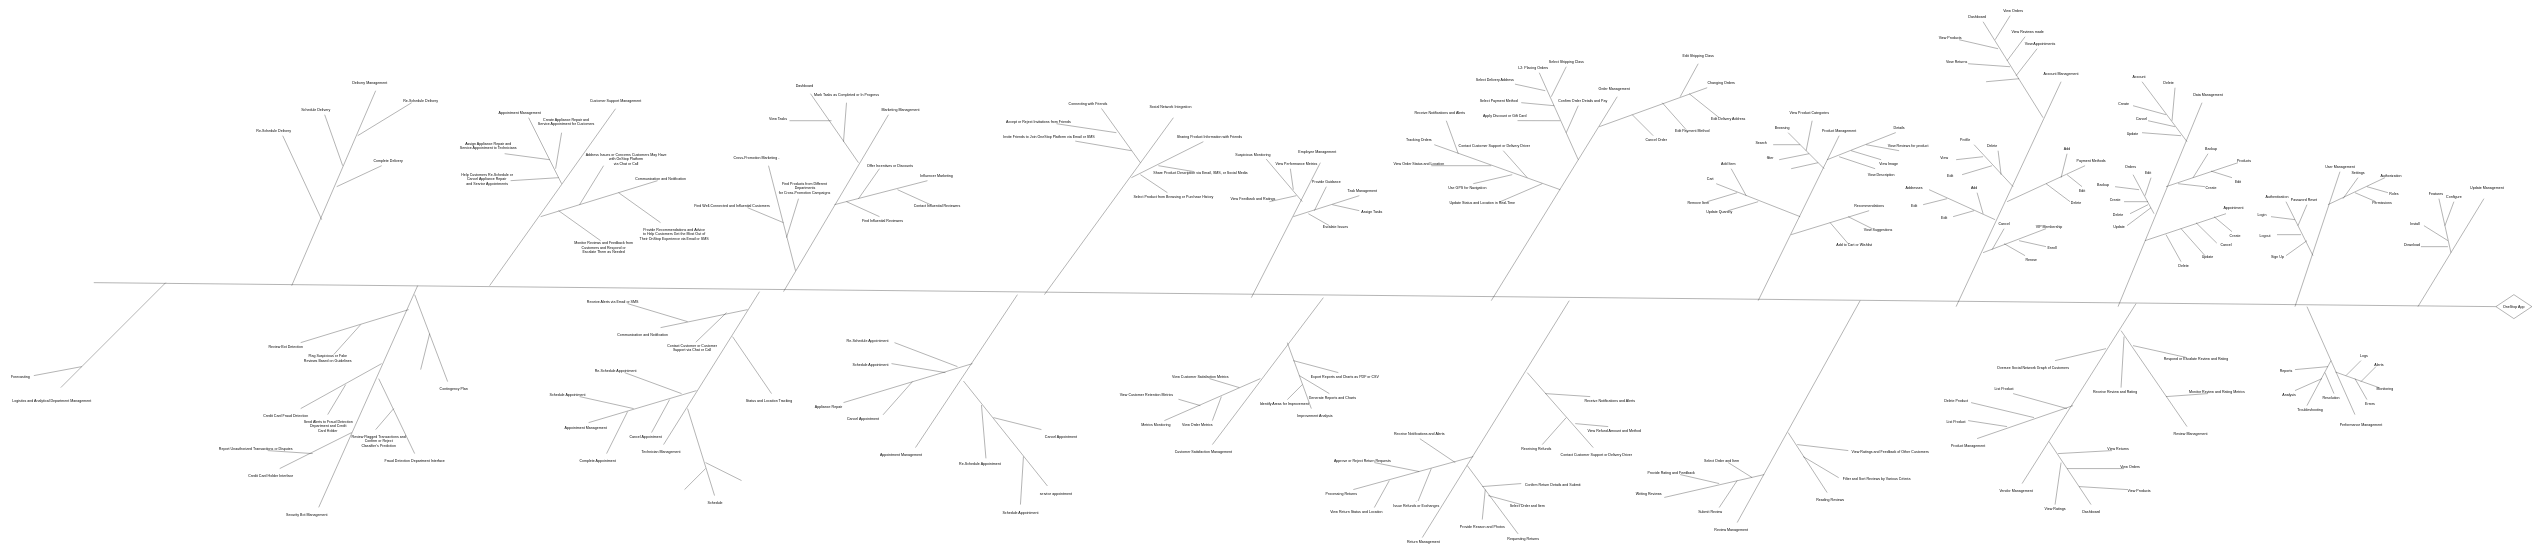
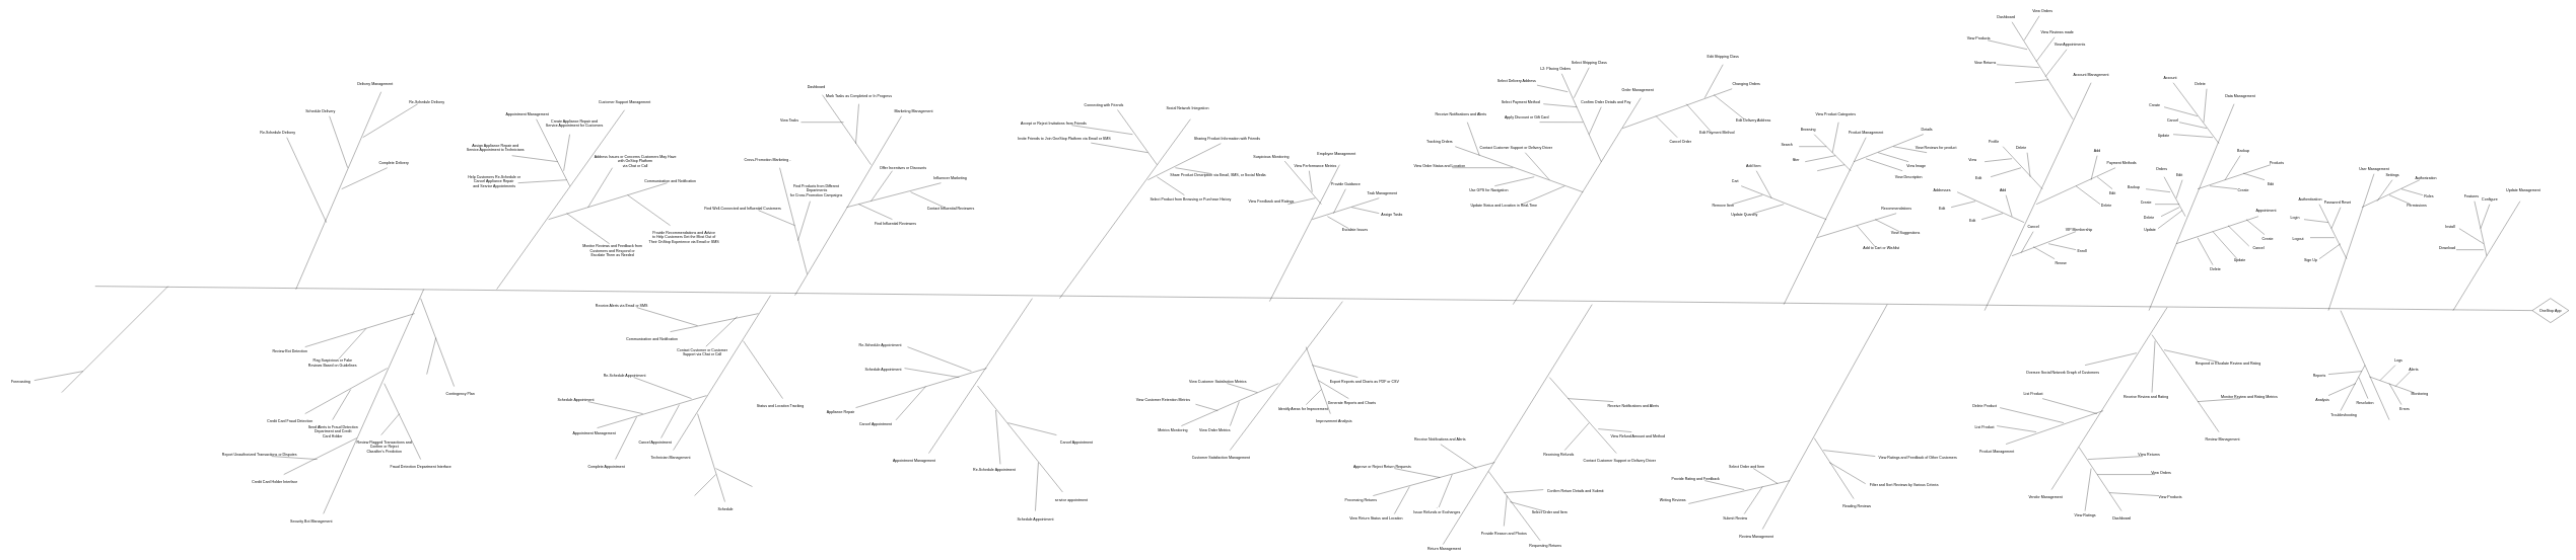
- <mxCell id="417" value="Logistics and Analytical Department Management" style="text;html=1;align=center;verticalAlign=middle;resizable=0;points=[];autosize=1;strokeColor=none;fillColor=none;" vertex="1" parent="1"><mxGeometry x="25" y="1320" width="290" height="30" as="geometry" /></mxCell>
- <mxCell id="423" value="Performance Management" style="text;html=1;align=center;verticalAlign=middle;resizable=0;points=[];autosize=1;strokeColor=none;fillColor=none;" vertex="1" parent="1"><mxGeometry x="7785" y="1400" width="170" height="30" as="geometry" /></mxCell>
